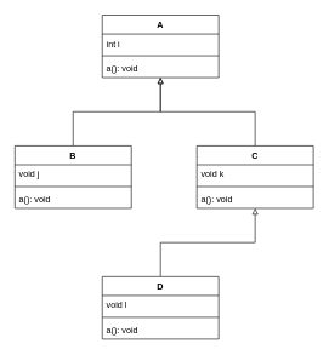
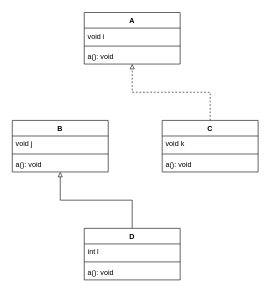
- <mxCell id="3" value="int i" style="text;strokeColor=none;fillColor=none;align=left;verticalAlign=top;spacingLeft=4;spacingRight=4;overflow=hidden;rotatable=0;points=[[0,0.5],[1,0.5]];portConstraint=eastwest;" vertex="1" parent="2"><mxGeometry y="26" width="160" height="26" as="geometry" /></mxCell>
+ <mxCell id="3" value="void i" style="text;strokeColor=none;fillColor=none;align=left;verticalAlign=top;spacingLeft=4;spacingRight=4;overflow=hidden;rotatable=0;points=[[0,0.5],[1,0.5]];portConstraint=eastwest;" vertex="1" parent="2"><mxGeometry y="26" width="160" height="26" as="geometry" /></mxCell>
- <mxCell id="6" style="edgeStyle=orthogonalEdgeStyle;rounded=0;orthogonalLoop=1;jettySize=auto;html=1;endArrow=block;endFill=0;" edge="1" parent="1" source="7" target="2"><mxGeometry relative="1" as="geometry" /></mxCell>
- <mxCell id="11" style="edgeStyle=orthogonalEdgeStyle;rounded=0;orthogonalLoop=1;jettySize=auto;html=1;endArrow=block;endFill=0;" edge="1" parent="1" source="12" target="2"><mxGeometry relative="1" as="geometry" /></mxCell>
+ <mxCell id="11" style="edgeStyle=orthogonalEdgeStyle;rounded=0;orthogonalLoop=1;jettySize=auto;html=1;endArrow=block;endFill=0;dashed=1;" edge="1" parent="1" source="12" target="2"><mxGeometry relative="1" as="geometry" /></mxCell>
+ <mxCell id="16" style="edgeStyle=orthogonalEdgeStyle;rounded=0;orthogonalLoop=1;jettySize=auto;html=1;endArrow=block;endFill=0;" edge="1" parent="1" source="18" target="7"><mxGeometry relative="1" as="geometry" /></mxCell>
- <mxCell id="17" style="edgeStyle=orthogonalEdgeStyle;rounded=0;orthogonalLoop=1;jettySize=auto;html=1;endArrow=block;endFill=0;" edge="1" parent="1" source="18" target="12"><mxGeometry relative="1" as="geometry" /></mxCell>
- <mxCell id="19" value="void l" style="text;strokeColor=none;fillColor=none;align=left;verticalAlign=top;spacingLeft=4;spacingRight=4;overflow=hidden;rotatable=0;points=[[0,0.5],[1,0.5]];portConstraint=eastwest;" vertex="1" parent="18"><mxGeometry y="26" width="160" height="26" as="geometry" /></mxCell>
+ <mxCell id="19" value="int l" style="text;strokeColor=none;fillColor=none;align=left;verticalAlign=top;spacingLeft=4;spacingRight=4;overflow=hidden;rotatable=0;points=[[0,0.5],[1,0.5]];portConstraint=eastwest;" vertex="1" parent="18"><mxGeometry y="26" width="160" height="26" as="geometry" /></mxCell>
